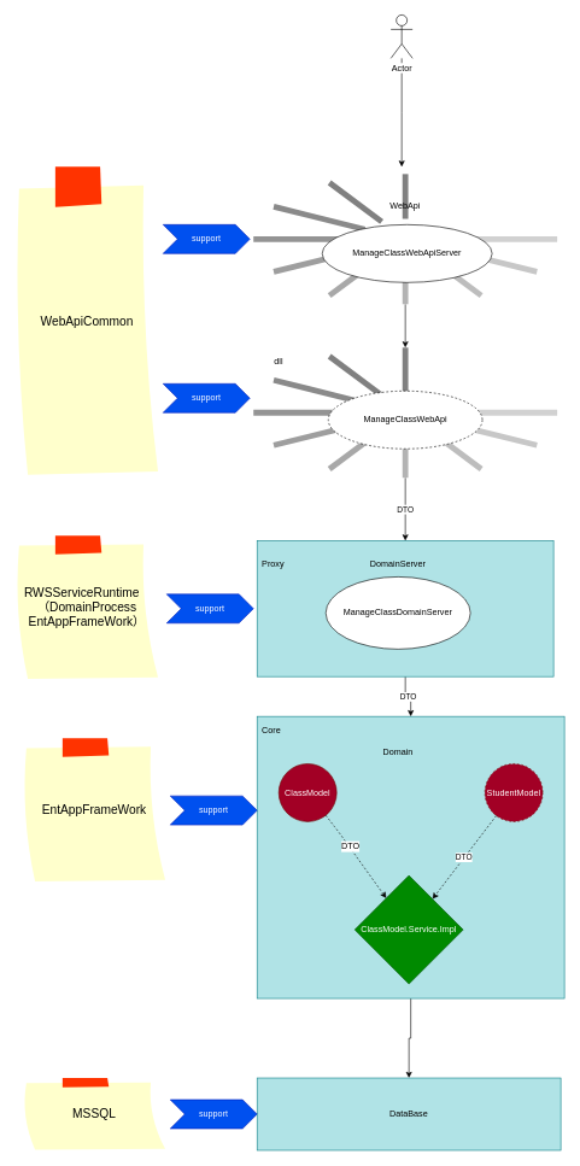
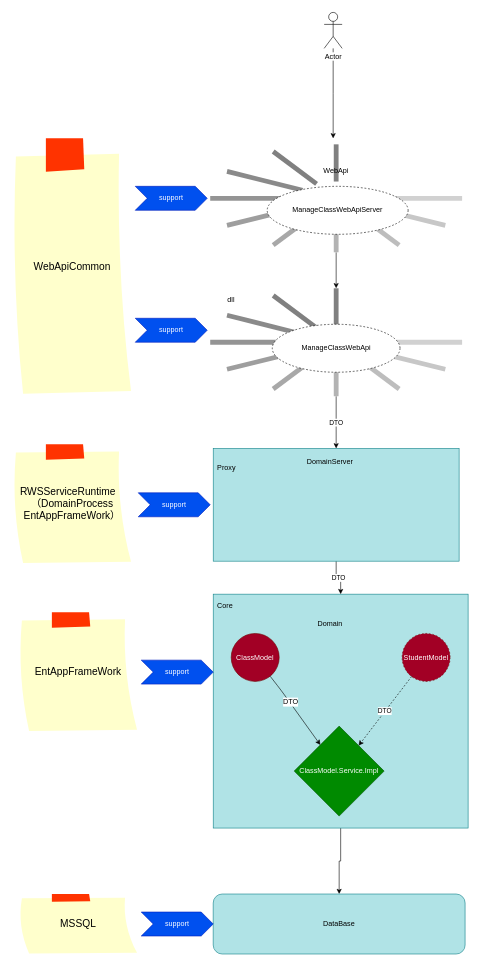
- <mxCell id="28" value="ManageClassWebApiServer" style="ellipse;whiteSpace=wrap;html=1;" parent="1" vertex="1"><mxGeometry x="445" y="310" width="235" height="80" as="geometry" /></mxCell>
+ <mxCell id="28" value="ManageClassWebApiServer" style="ellipse;whiteSpace=wrap;html=1;dashed=1;" parent="1" vertex="1"><mxGeometry x="445" y="310" width="235" height="80" as="geometry" /></mxCell>
- <mxCell id="14" value="DomainServer" style="text;html=1;strokeColor=none;fillColor=none;align=center;verticalAlign=middle;whiteSpace=wrap;rounded=0;" parent="1" vertex="1"><mxGeometry x="530" y="770" width="40" height="20" as="geometry" /></mxCell>
+ <mxCell id="14" value="DomainServer" style="text;html=1;strokeColor=none;fillColor=none;align=center;verticalAlign=middle;whiteSpace=wrap;rounded=0;" parent="1" vertex="1"><mxGeometry x="530" y="760" width="40" height="20" as="geometry" /></mxCell>
- <mxCell id="15" value="ManageClassDomainServer" style="ellipse;whiteSpace=wrap;html=1;" parent="1" vertex="1"><mxGeometry x="450" y="797" width="200" height="100" as="geometry" /></mxCell>
- <mxCell id="9" value="" style="endArrow=classic;html=1;dashed=1;" parent="1" source="5" target="8" edge="1"><mxGeometry width="50" height="50" relative="1" as="geometry"><mxPoint x="438" y="1180" as="sourcePoint" /><mxPoint x="488" y="1130" as="targetPoint" /><Array as="points"><mxPoint x="468" y="1150" /></Array></mxGeometry></mxCell>
+ <mxCell id="9" value="" style="endArrow=classic;html=1;" parent="1" source="5" target="8" edge="1"><mxGeometry width="50" height="50" relative="1" as="geometry"><mxPoint x="438" y="1180" as="sourcePoint" /><mxPoint x="488" y="1130" as="targetPoint" /><Array as="points"><mxPoint x="468" y="1150" /></Array></mxGeometry></mxCell>
- <mxCell id="7" value="DataBase" style="rounded=0;whiteSpace=wrap;html=1;fillColor=#b0e3e6;strokeColor=#0e8088;" parent="1" vertex="1"><mxGeometry x="355" y="1490" width="420" height="100" as="geometry" /></mxCell>
+ <mxCell id="7" value="DataBase" style="whiteSpace=wrap;html=1;fillColor=#b0e3e6;strokeColor=#0e8088;rounded=1;" parent="1" vertex="1"><mxGeometry x="355" y="1490" width="420" height="100" as="geometry" /></mxCell>
